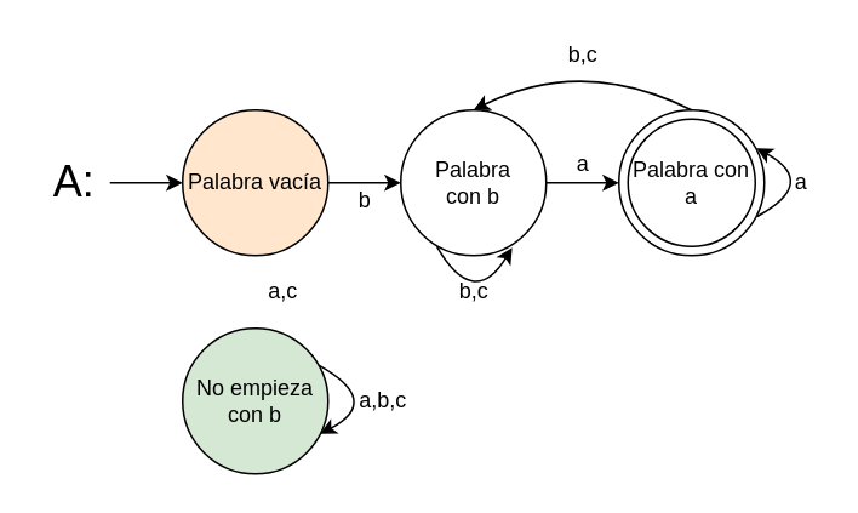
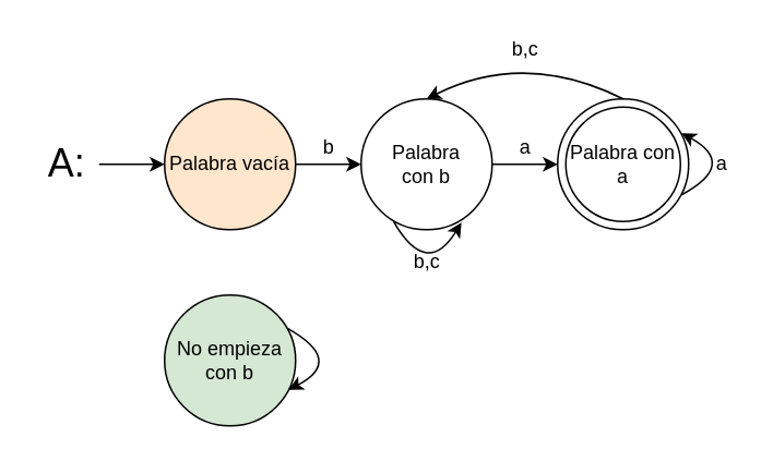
- <mxCell id="7" value="b" style="text;html=1;align=center;verticalAlign=middle;resizable=0;points=[];autosize=1;" vertex="1" parent="1"><mxGeometry x="190" y="100" width="20" height="20" as="geometry" /></mxCell>
+ <mxCell id="7" value="b" style="text;html=1;align=center;verticalAlign=middle;resizable=0;points=[];autosize=1;" vertex="1" parent="1"><mxGeometry x="190" y="80" width="20" height="20" as="geometry" /></mxCell>
- <mxCell id="10" value="a,c" style="text;html=1;align=center;verticalAlign=middle;resizable=0;points=[];autosize=1;" vertex="1" parent="1"><mxGeometry x="140" y="150" width="30" height="20" as="geometry" /></mxCell>
- <mxCell id="11" value="a,b,c" style="text;html=1;align=center;verticalAlign=middle;resizable=0;points=[];autosize=1;" vertex="1" parent="1"><mxGeometry x="190" y="210" width="40" height="20" as="geometry" /></mxCell>
